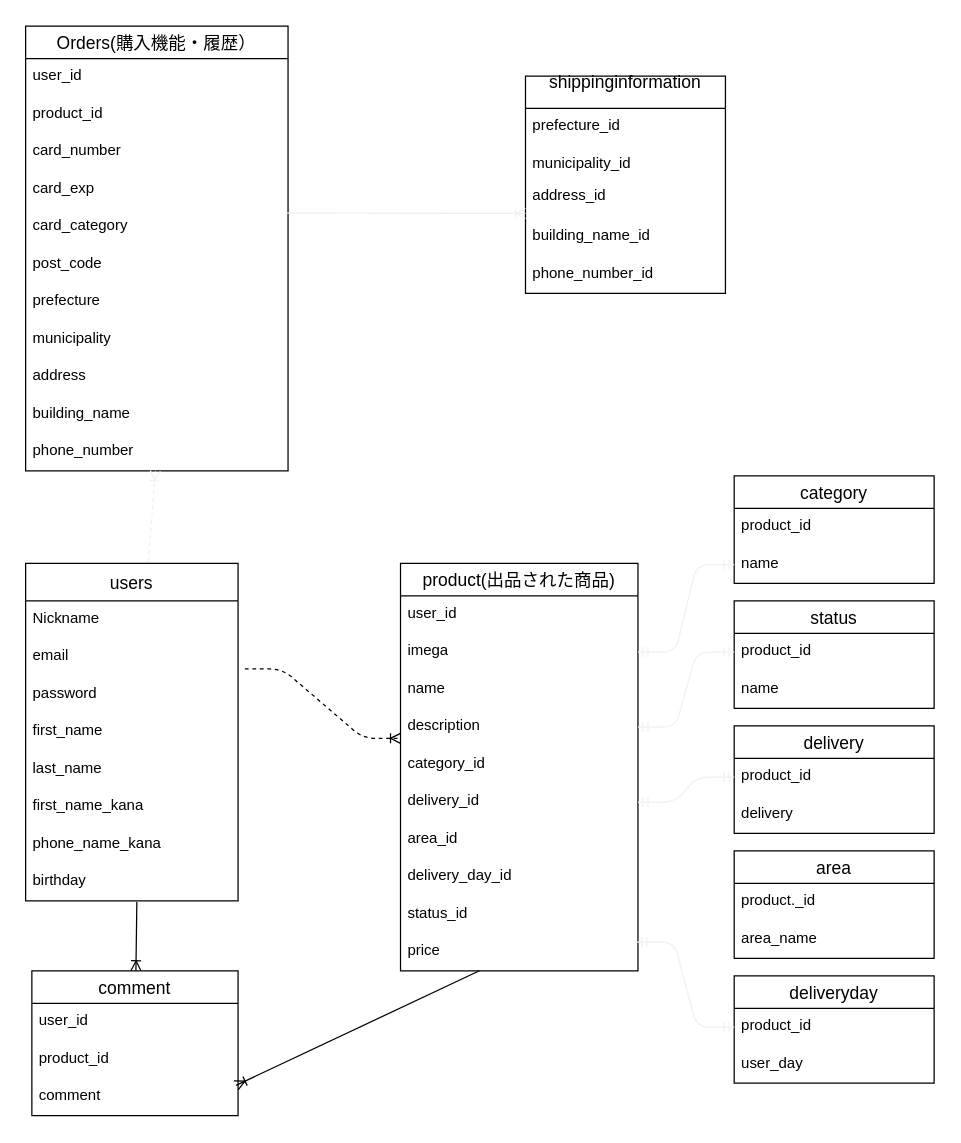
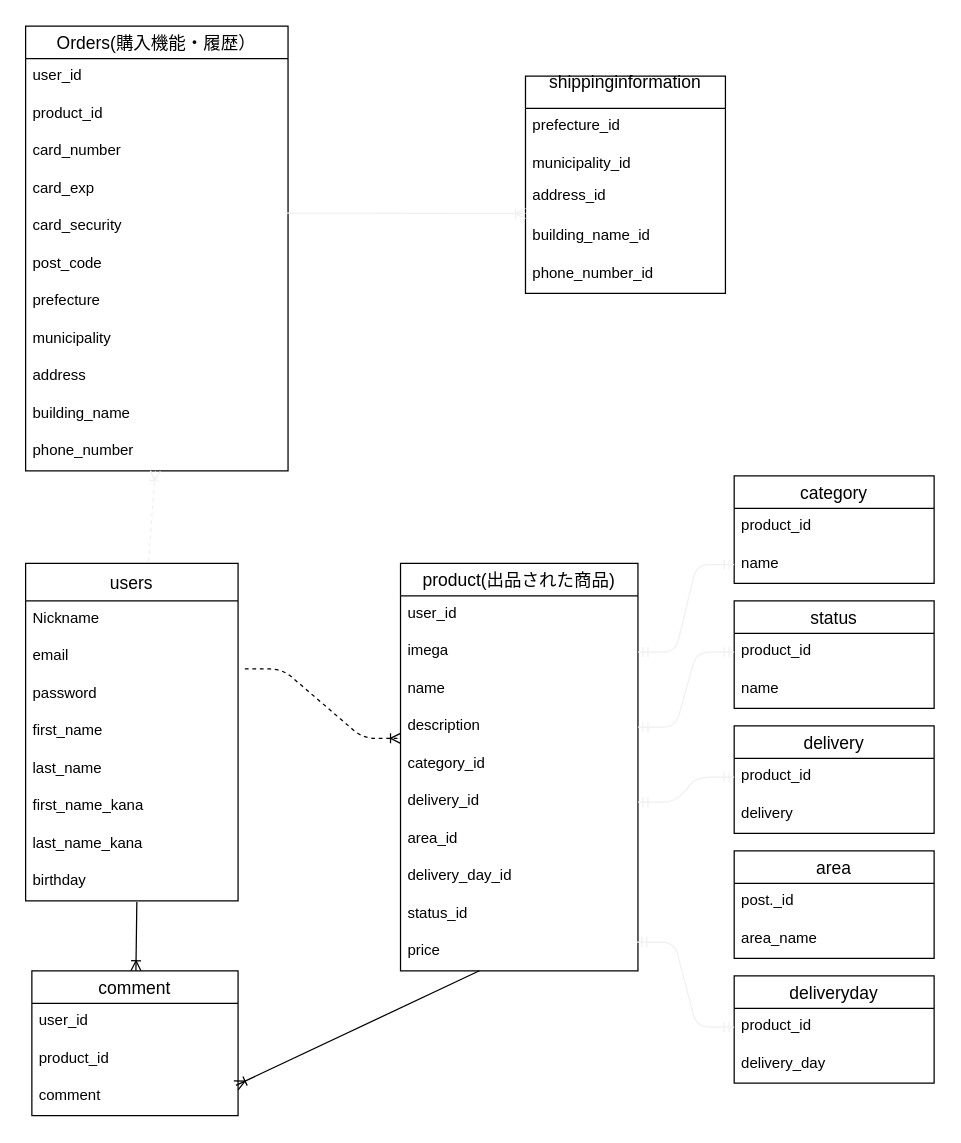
- <mxCell id="33" value="card_category" style="text;strokeColor=none;fillColor=none;spacingLeft=4;spacingRight=4;overflow=hidden;rotatable=0;points=[[0,0.5],[1,0.5]];portConstraint=eastwest;fontSize=12;" parent="28" vertex="1"><mxGeometry y="146" width="210" height="30" as="geometry" /></mxCell>
+ <mxCell id="33" value="card_security" style="text;strokeColor=none;fillColor=none;spacingLeft=4;spacingRight=4;overflow=hidden;rotatable=0;points=[[0,0.5],[1,0.5]];portConstraint=eastwest;fontSize=12;" parent="28" vertex="1"><mxGeometry y="146" width="210" height="30" as="geometry" /></mxCell>
- <mxCell id="10" value="phone_name_kana" style="text;strokeColor=none;fillColor=none;spacingLeft=4;spacingRight=4;overflow=hidden;rotatable=0;points=[[0,0.5],[1,0.5]];portConstraint=eastwest;fontSize=12;" parent="2" vertex="1"><mxGeometry y="210" width="170" height="30" as="geometry" /></mxCell>
+ <mxCell id="10" value="last_name_kana" style="text;strokeColor=none;fillColor=none;spacingLeft=4;spacingRight=4;overflow=hidden;rotatable=0;points=[[0,0.5],[1,0.5]];portConstraint=eastwest;fontSize=12;" parent="2" vertex="1"><mxGeometry y="210" width="170" height="30" as="geometry" /></mxCell>
- <mxCell id="51" value="product._id" style="text;strokeColor=none;fillColor=none;spacingLeft=4;spacingRight=4;overflow=hidden;rotatable=0;points=[[0,0.5],[1,0.5]];portConstraint=eastwest;fontSize=12;" vertex="1" parent="50"><mxGeometry y="26" width="160" height="30" as="geometry" /></mxCell>
+ <mxCell id="51" value="post._id" style="text;strokeColor=none;fillColor=none;spacingLeft=4;spacingRight=4;overflow=hidden;rotatable=0;points=[[0,0.5],[1,0.5]];portConstraint=eastwest;fontSize=12;" vertex="1" parent="50"><mxGeometry y="26" width="160" height="30" as="geometry" /></mxCell>
- <mxCell id="55" value="user_day" style="text;strokeColor=none;fillColor=none;spacingLeft=4;spacingRight=4;overflow=hidden;rotatable=0;points=[[0,0.5],[1,0.5]];portConstraint=eastwest;fontSize=12;" vertex="1" parent="53"><mxGeometry y="56" width="160" height="30" as="geometry" /></mxCell>
+ <mxCell id="55" value="delivery_day" style="text;strokeColor=none;fillColor=none;spacingLeft=4;spacingRight=4;overflow=hidden;rotatable=0;points=[[0,0.5],[1,0.5]];portConstraint=eastwest;fontSize=12;" vertex="1" parent="53"><mxGeometry y="56" width="160" height="30" as="geometry" /></mxCell>
